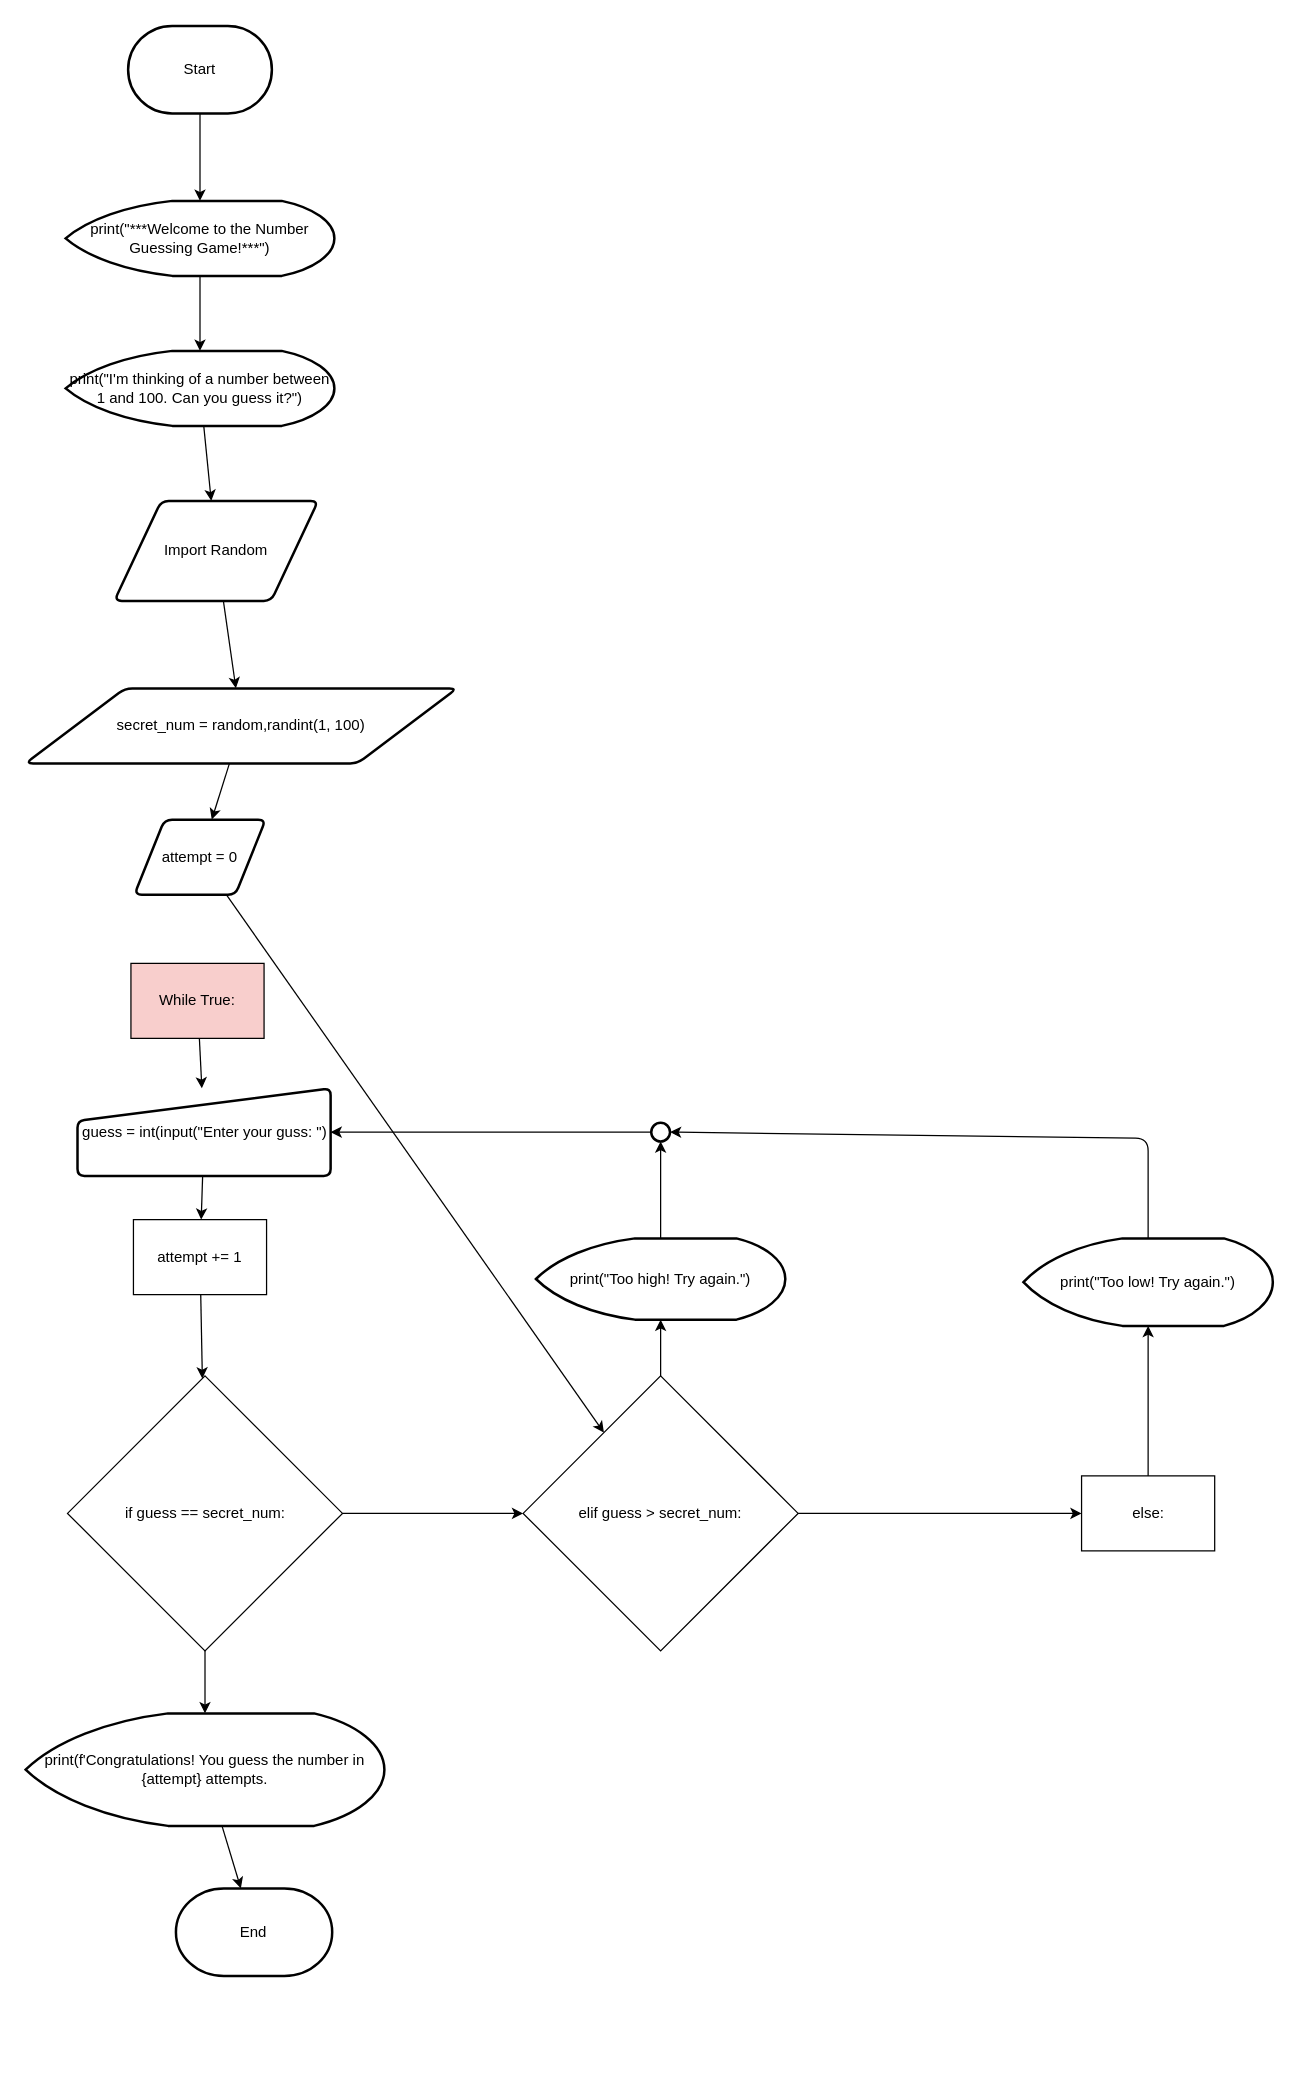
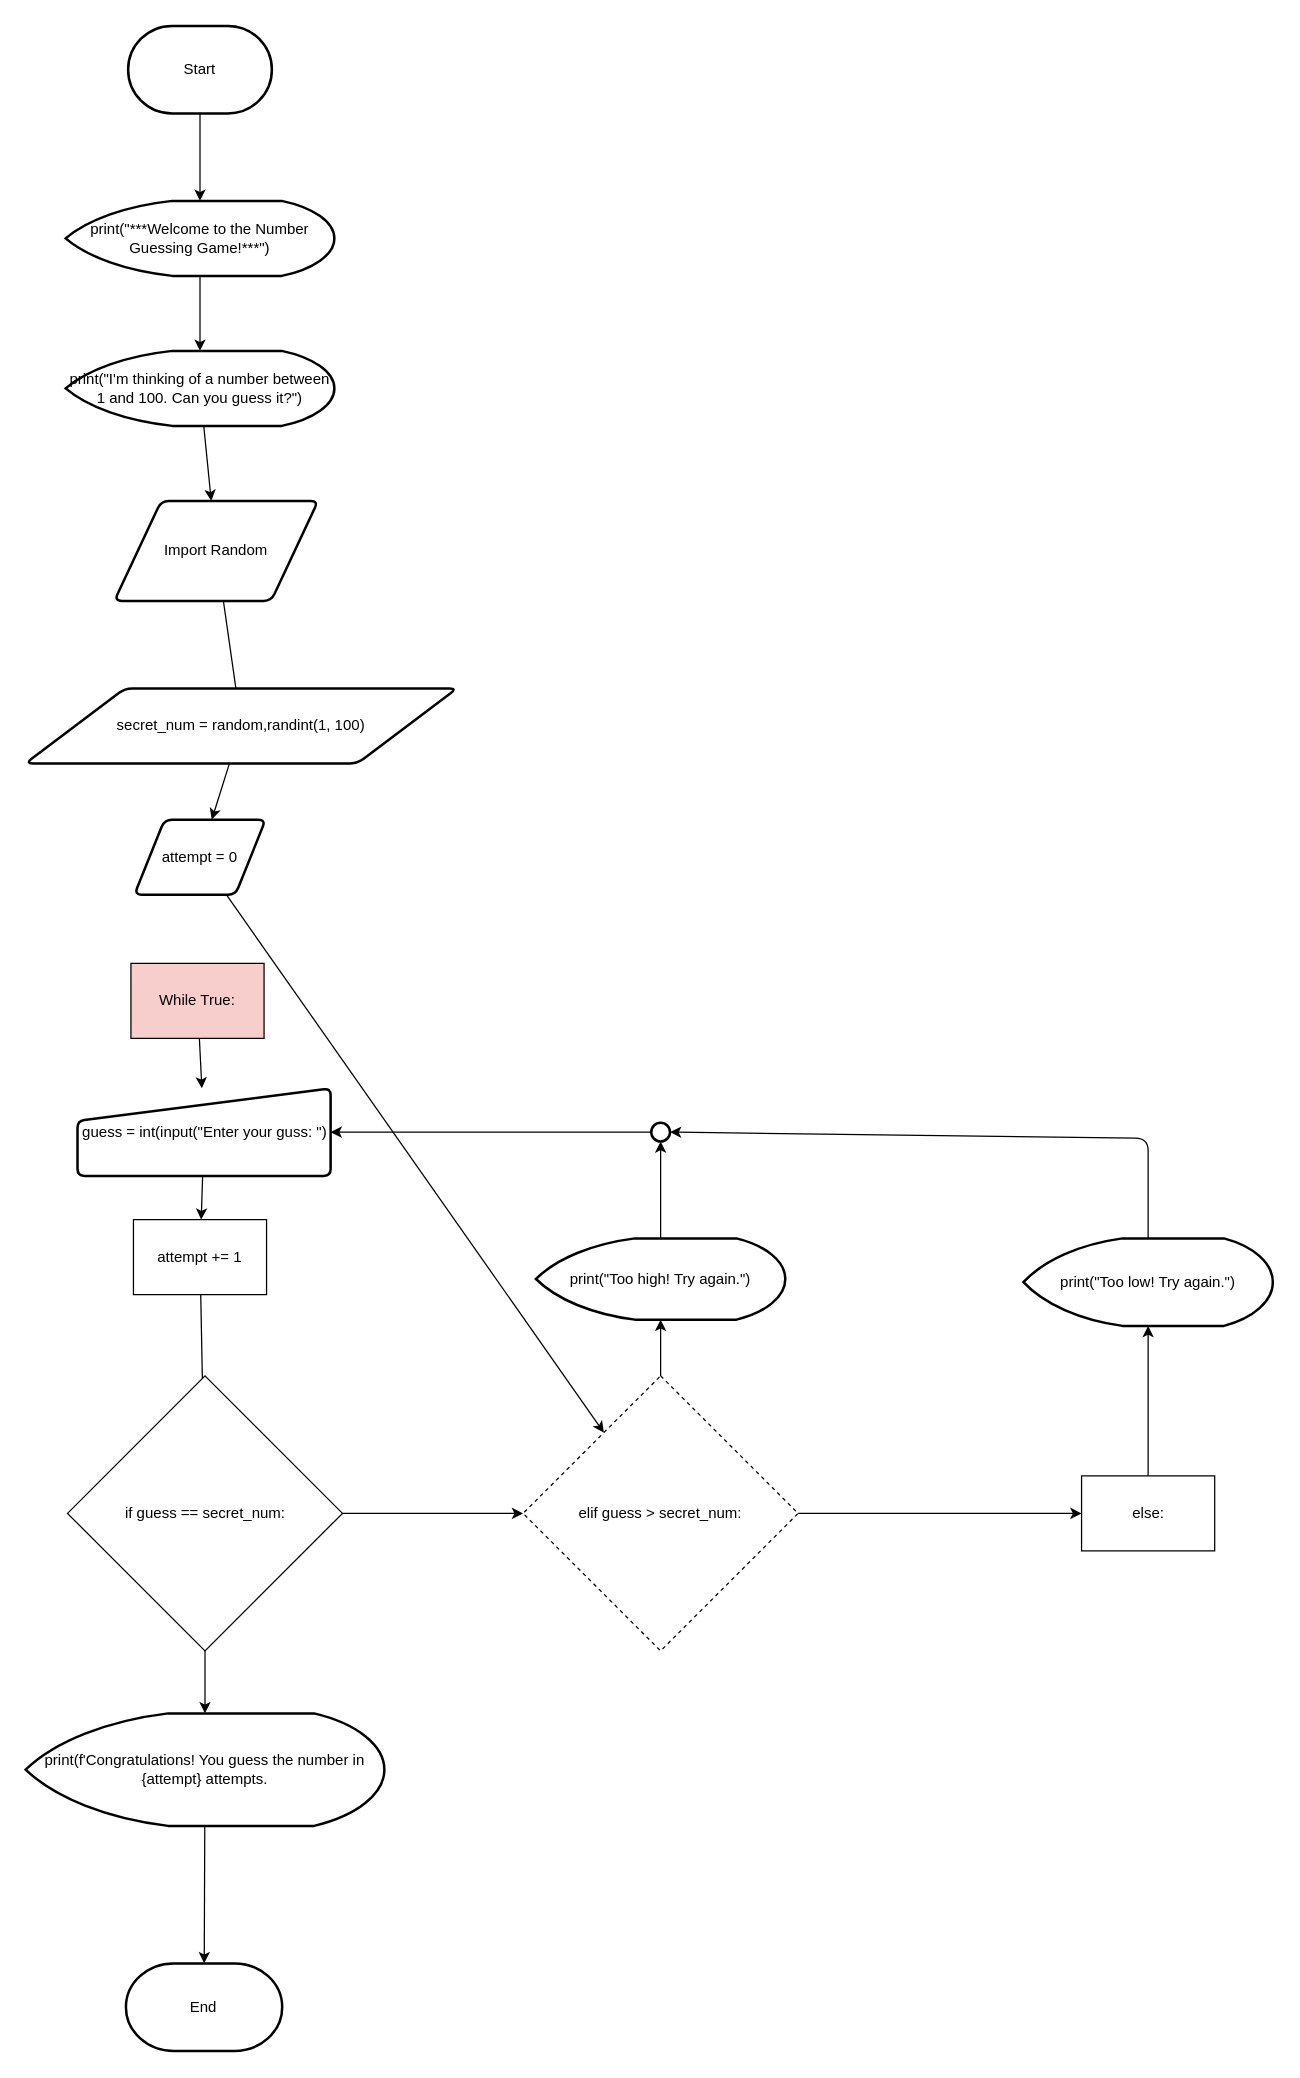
- <mxCell id="7" value="" style="edgeStyle=none;html=1;" edge="1" parent="1" source="8" target="10"><mxGeometry relative="1" as="geometry" /></mxCell>
+ <mxCell id="7" value="" style="edgeStyle=none;html=1;endArrow=none;" edge="1" parent="1" source="8" target="10"><mxGeometry relative="1" as="geometry" /></mxCell>
- <mxCell id="33" value="" style="edgeStyle=none;html=1;" edge="1" parent="1" source="34" target="19"><mxGeometry relative="1" as="geometry" /></mxCell>
+ <mxCell id="33" value="" style="edgeStyle=none;html=1;endArrow=none;" edge="1" parent="1" source="34" target="19"><mxGeometry relative="1" as="geometry" /></mxCell>
- <mxCell id="26" value="elif guess &amp;gt; secret_num:" style="rhombus;whiteSpace=wrap;html=1;" vertex="1" parent="1"><mxGeometry x="418" y="1100" width="220" height="220" as="geometry" /></mxCell>
+ <mxCell id="26" value="elif guess &amp;gt; secret_num:" style="rhombus;whiteSpace=wrap;html=1;dashed=1;" vertex="1" parent="1"><mxGeometry x="418" y="1100" width="220" height="220" as="geometry" /></mxCell>
- <mxCell id="4" value="End" style="strokeWidth=2;html=1;shape=mxgraph.flowchart.terminator;whiteSpace=wrap;" vertex="1" parent="1"><mxGeometry x="140.25" y="1510" width="125" height="70" as="geometry" /></mxCell>
+ <mxCell id="4" value="End" style="strokeWidth=2;html=1;shape=mxgraph.flowchart.terminator;whiteSpace=wrap;" vertex="1" parent="1"><mxGeometry x="100.25" y="1570" width="125" height="70" as="geometry" /></mxCell>
